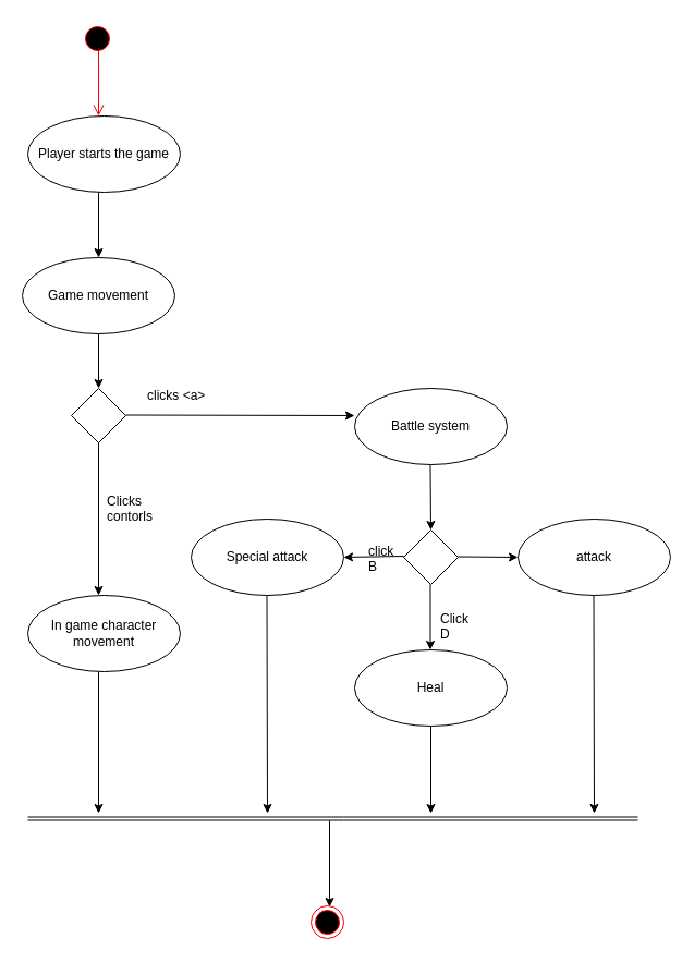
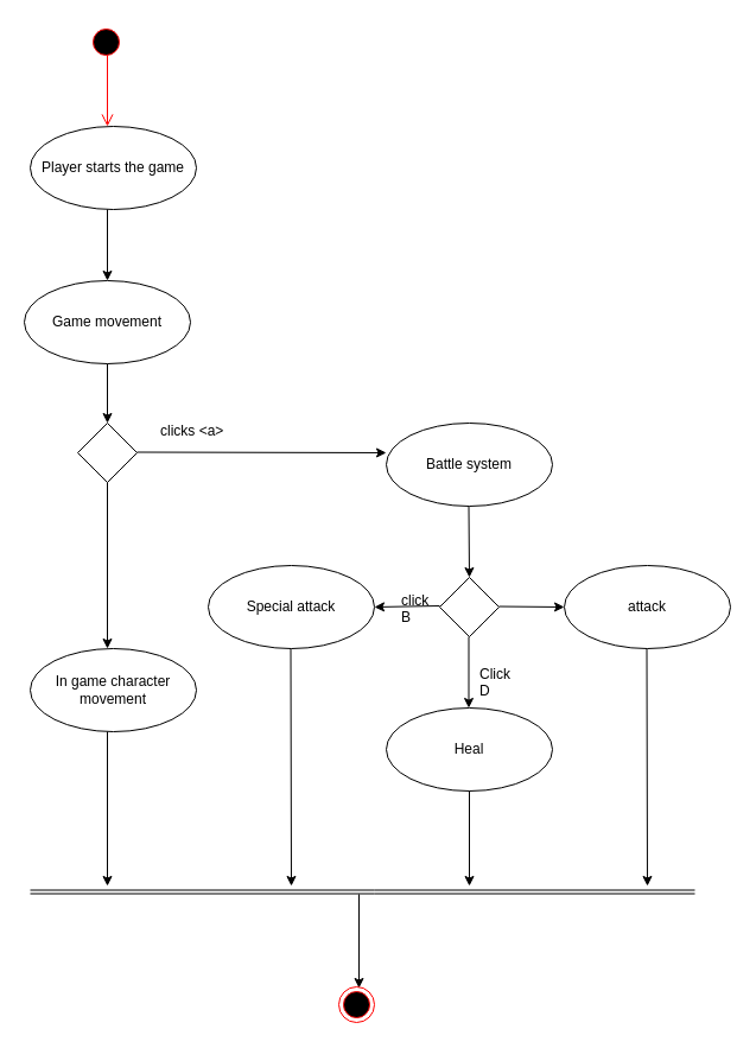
- <mxCell id="29" value="Clicks&amp;nbsp;&lt;br&gt;contorls&lt;br&gt;" style="text;html=1;resizable=0;points=[];autosize=1;align=left;verticalAlign=top;spacingTop=-4;" vertex="1" parent="1"><mxGeometry x="96" y="450" width="52" height="28" as="geometry" /></mxCell>
